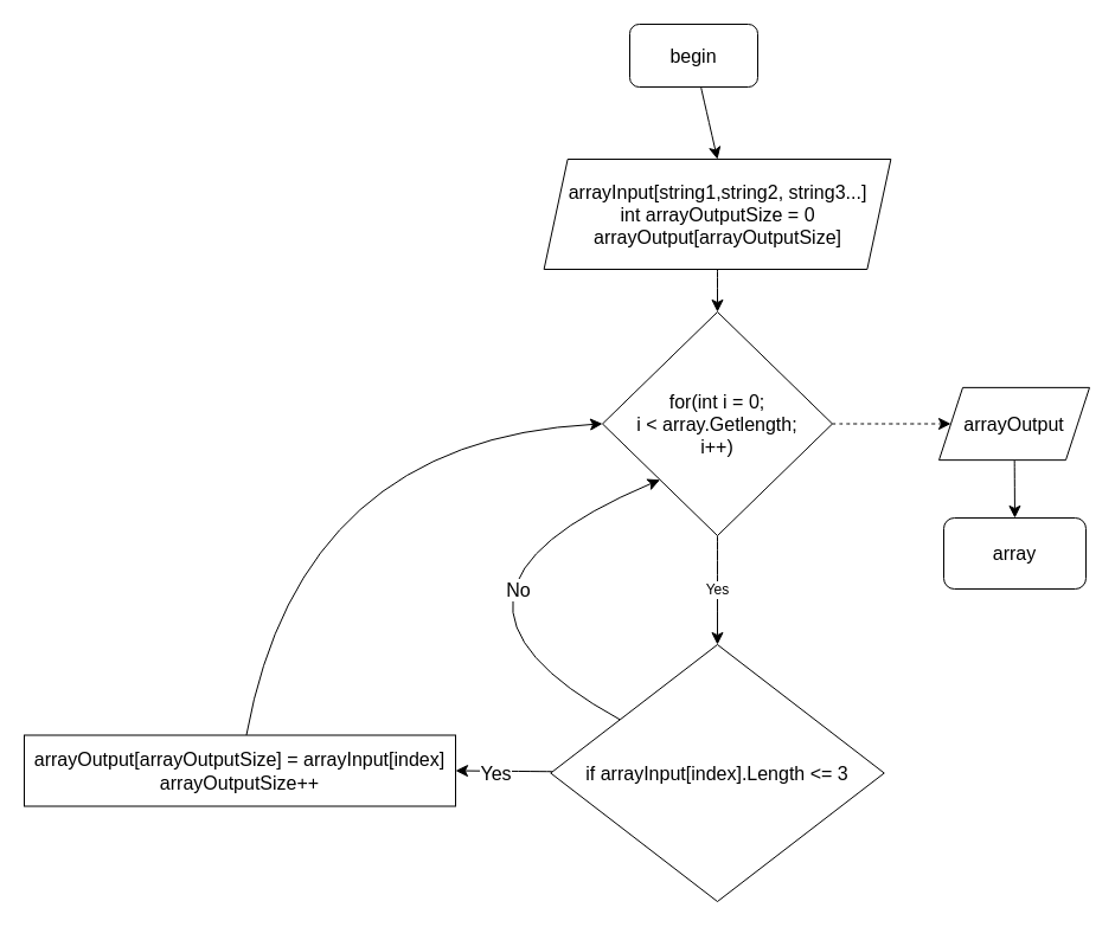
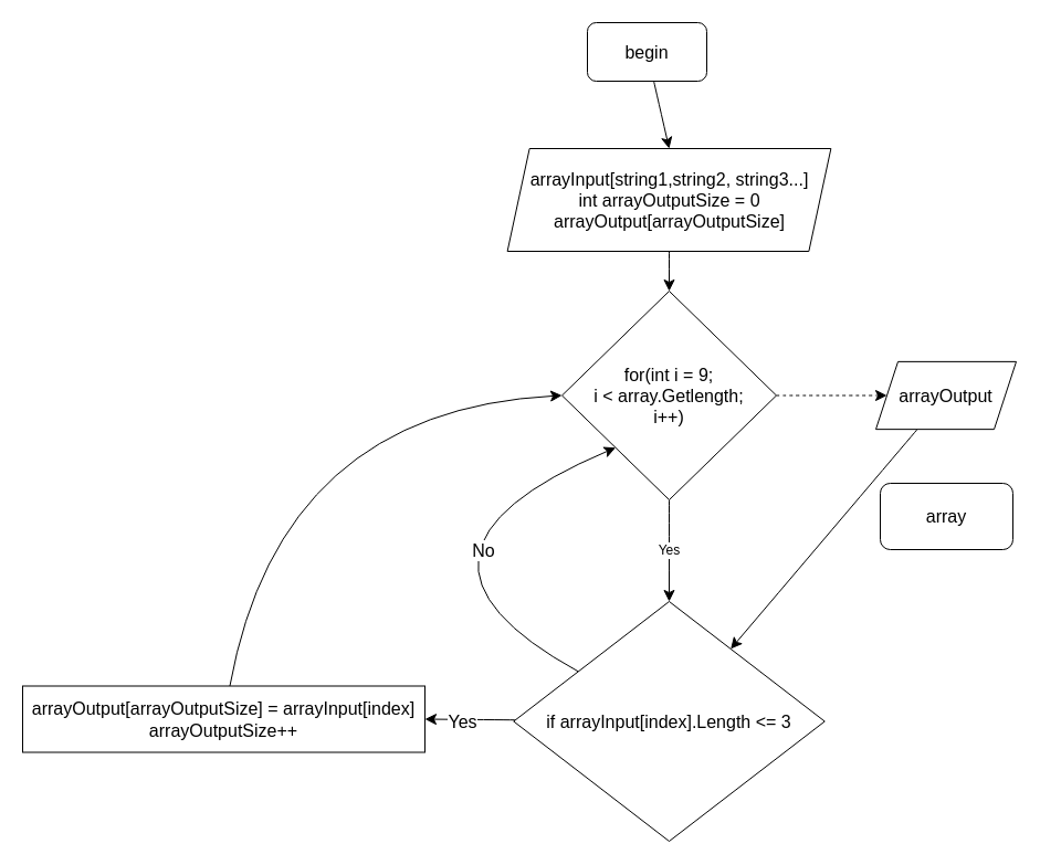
- <mxCell id="8" value="for(int i = 0;&lt;br&gt;i &amp;lt; array.Getlength;&lt;br&gt;i++)" style="rhombus;whiteSpace=wrap;html=1;fontSize=16;" vertex="1" parent="1"><mxGeometry x="508" y="263" width="194" height="189" as="geometry" /></mxCell>
+ <mxCell id="8" value="for(int i = 9;&lt;br&gt;i &amp;lt; array.Getlength;&lt;br&gt;i++)" style="rhombus;whiteSpace=wrap;html=1;fontSize=16;" vertex="1" parent="1"><mxGeometry x="508" y="263" width="194" height="189" as="geometry" /></mxCell>
- <mxCell id="16" style="edgeStyle=none;curved=1;rounded=0;orthogonalLoop=1;jettySize=auto;html=1;entryX=0.5;entryY=0;entryDx=0;entryDy=0;fontSize=12;startSize=8;endSize=8;" edge="1" parent="1" source="17" target="18"><mxGeometry relative="1" as="geometry" /></mxCell>
+ <mxCell id="16" style="edgeStyle=none;curved=1;rounded=0;orthogonalLoop=1;jettySize=auto;html=1;fontSize=12;startSize=8;endSize=8;" edge="1" parent="1" source="17" target="13"><mxGeometry relative="1" as="geometry" /></mxCell>
